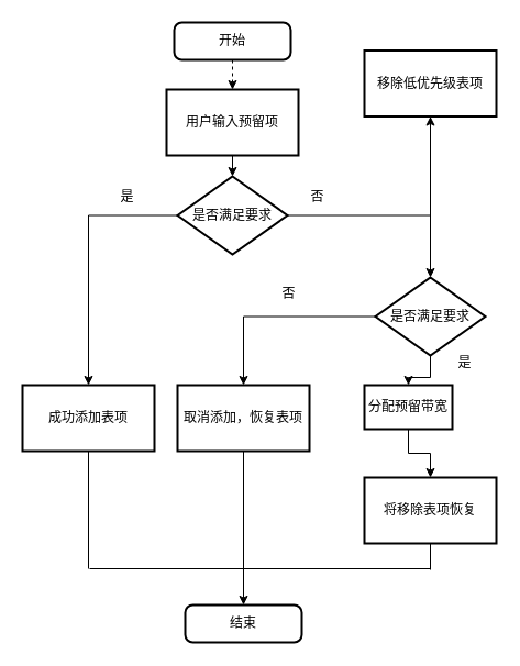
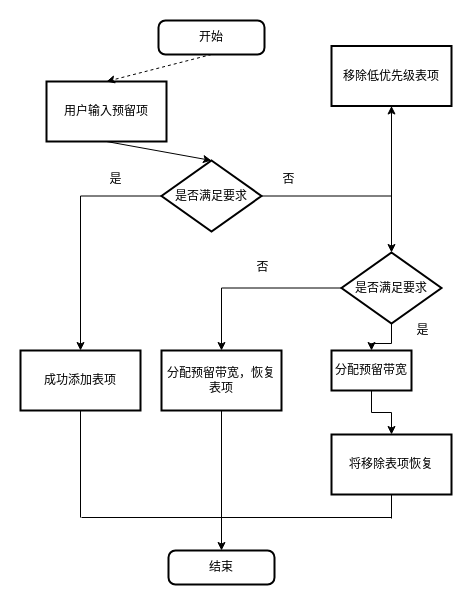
- <mxCell id="3" value="用户输入预留项" style="rounded=0;whiteSpace=wrap;html=1;strokeWidth=2;" parent="1" vertex="1"><mxGeometry x="151" y="81" width="120" height="60" as="geometry" /></mxCell>
+ <mxCell id="3" value="用户输入预留项" style="rounded=0;whiteSpace=wrap;html=1;strokeWidth=2;" parent="1" vertex="1"><mxGeometry x="46" y="81" width="120" height="60" as="geometry" /></mxCell>
- <mxCell id="21" value="取消添加，恢复表项" style="whiteSpace=wrap;html=1;strokeWidth=2;" parent="1" vertex="1"><mxGeometry x="161" y="350" width="120" height="60" as="geometry" /></mxCell>
+ <mxCell id="21" value="分配预留带宽，恢复表项" style="whiteSpace=wrap;html=1;strokeWidth=2;" parent="1" vertex="1"><mxGeometry x="161" y="350" width="120" height="60" as="geometry" /></mxCell>
